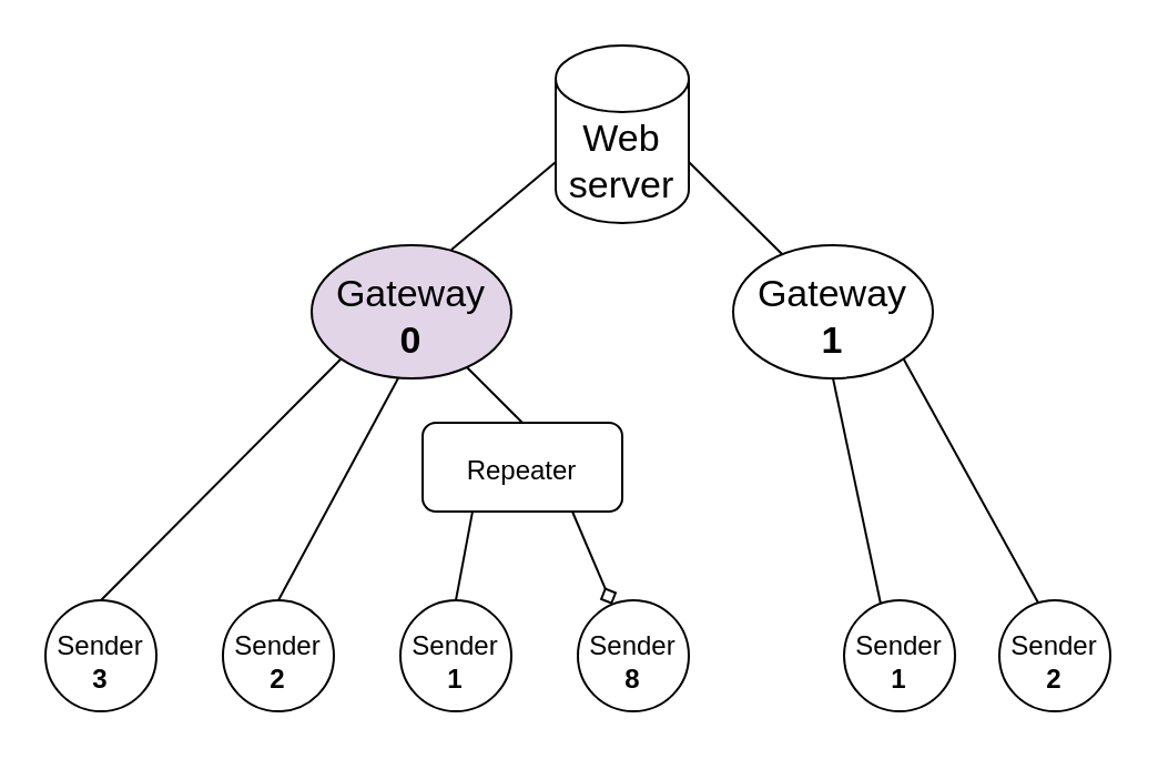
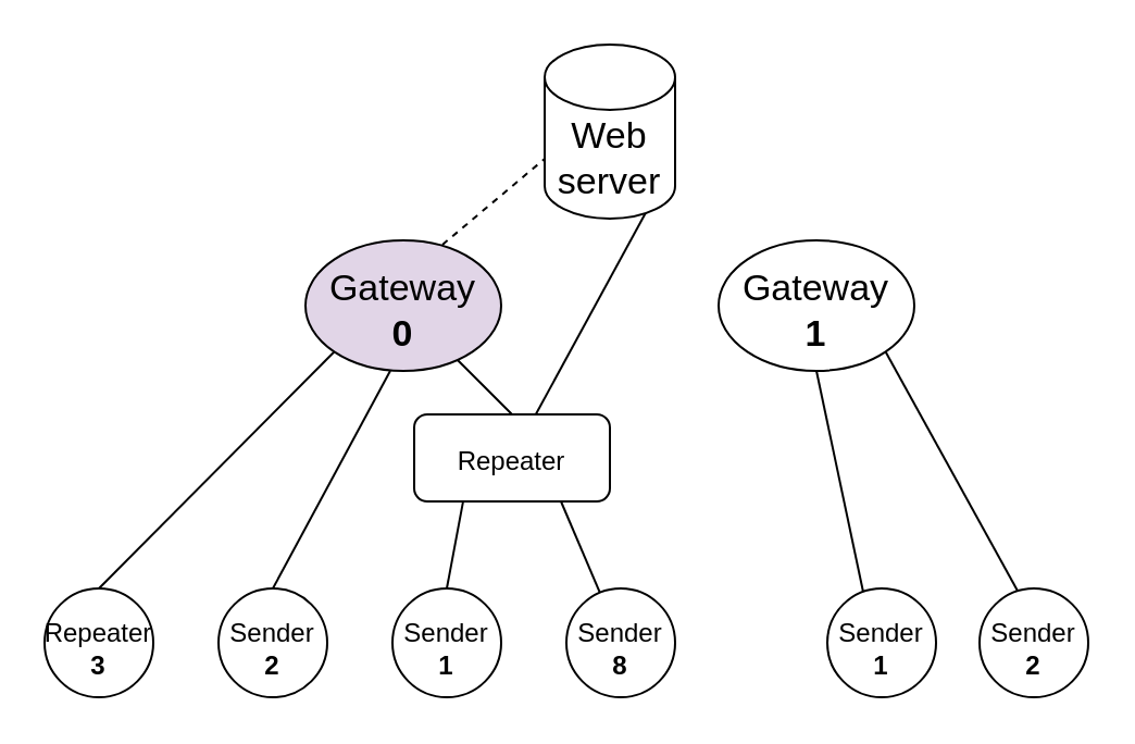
- <mxCell id="3" style="rounded=0;orthogonalLoop=1;jettySize=auto;html=1;exitX=0.7;exitY=0.033;exitDx=0;exitDy=0;entryX=0;entryY=0;entryDx=0;entryDy=52.5;entryPerimeter=0;endArrow=none;endFill=0;exitPerimeter=0;" edge="1" parent="1" source="4" target="14"><mxGeometry relative="1" as="geometry" /></mxCell>
+ <mxCell id="3" style="rounded=0;orthogonalLoop=1;jettySize=auto;html=1;exitX=0.7;exitY=0.033;exitDx=0;exitDy=0;entryX=0;entryY=0;entryDx=0;entryDy=52.5;entryPerimeter=0;endArrow=none;endFill=0;exitPerimeter=0;dashed=1;" edge="1" parent="1" source="4" target="14"><mxGeometry relative="1" as="geometry" /></mxCell>
- <mxCell id="13" style="rounded=0;orthogonalLoop=1;jettySize=auto;html=1;exitX=1;exitY=0;exitDx=0;exitDy=52.5;exitPerimeter=0;entryX=0.256;entryY=0.083;entryDx=0;entryDy=0;entryPerimeter=0;endArrow=none;endFill=0;" edge="1" parent="1" source="14" target="17"><mxGeometry relative="1" as="geometry" /></mxCell>
+ <mxCell id="13" style="rounded=0;orthogonalLoop=1;jettySize=auto;html=1;exitX=1;exitY=0;exitDx=0;exitDy=52.5;exitPerimeter=0;endArrow=none;endFill=0;" edge="1" parent="1" source="14" target="20"><mxGeometry relative="1" as="geometry" /></mxCell>
- <mxCell id="12" style="rounded=0;orthogonalLoop=1;jettySize=auto;html=1;exitX=0.75;exitY=1;exitDx=0;exitDy=0;endArrow=diamond;endFill=0;" edge="1" parent="1" source="20" target="9"><mxGeometry relative="1" as="geometry"><mxPoint x="230" y="270" as="sourcePoint" /></mxGeometry></mxCell>
+ <mxCell id="12" style="rounded=0;orthogonalLoop=1;jettySize=auto;html=1;exitX=0.75;exitY=1;exitDx=0;exitDy=0;endArrow=none;endFill=0;" edge="1" parent="1" source="20" target="9"><mxGeometry relative="1" as="geometry"><mxPoint x="230" y="270" as="sourcePoint" /></mxGeometry></mxCell>
- <mxCell id="6" value="&lt;div&gt;Sender&lt;/div&gt;&lt;div&gt;&lt;b&gt;3&lt;/b&gt;&lt;br&gt;&lt;/div&gt;" style="ellipse;whiteSpace=wrap;html=1;aspect=fixed;strokeColor=default;spacingTop=6;" parent="1" vertex="1"><mxGeometry x="20" y="270" width="50" height="50" as="geometry" /></mxCell>
+ <mxCell id="6" value="&lt;div&gt;Repeater&lt;/div&gt;&lt;div&gt;&lt;b&gt;3&lt;/b&gt;&lt;br&gt;&lt;/div&gt;" style="ellipse;whiteSpace=wrap;html=1;aspect=fixed;strokeColor=default;spacingTop=6;" parent="1" vertex="1"><mxGeometry x="20" y="270" width="50" height="50" as="geometry" /></mxCell>
